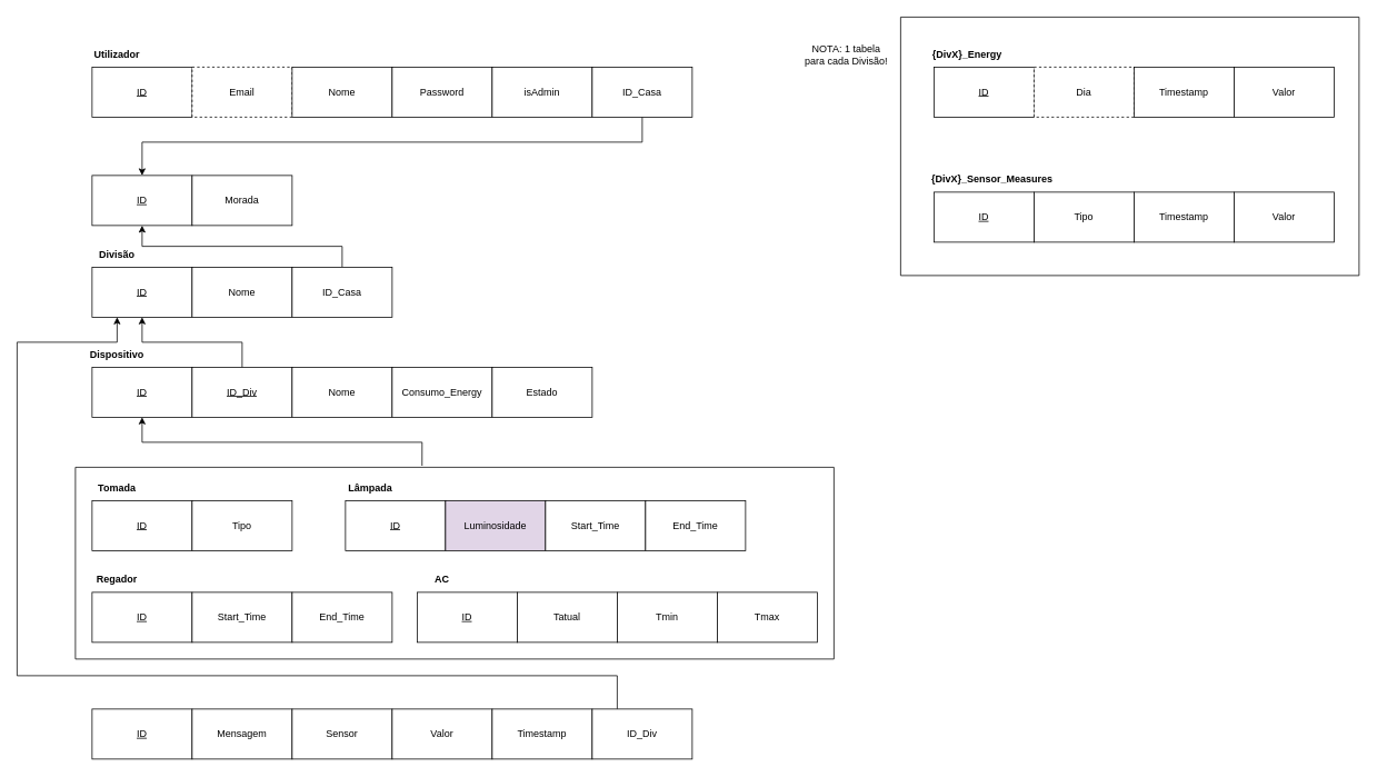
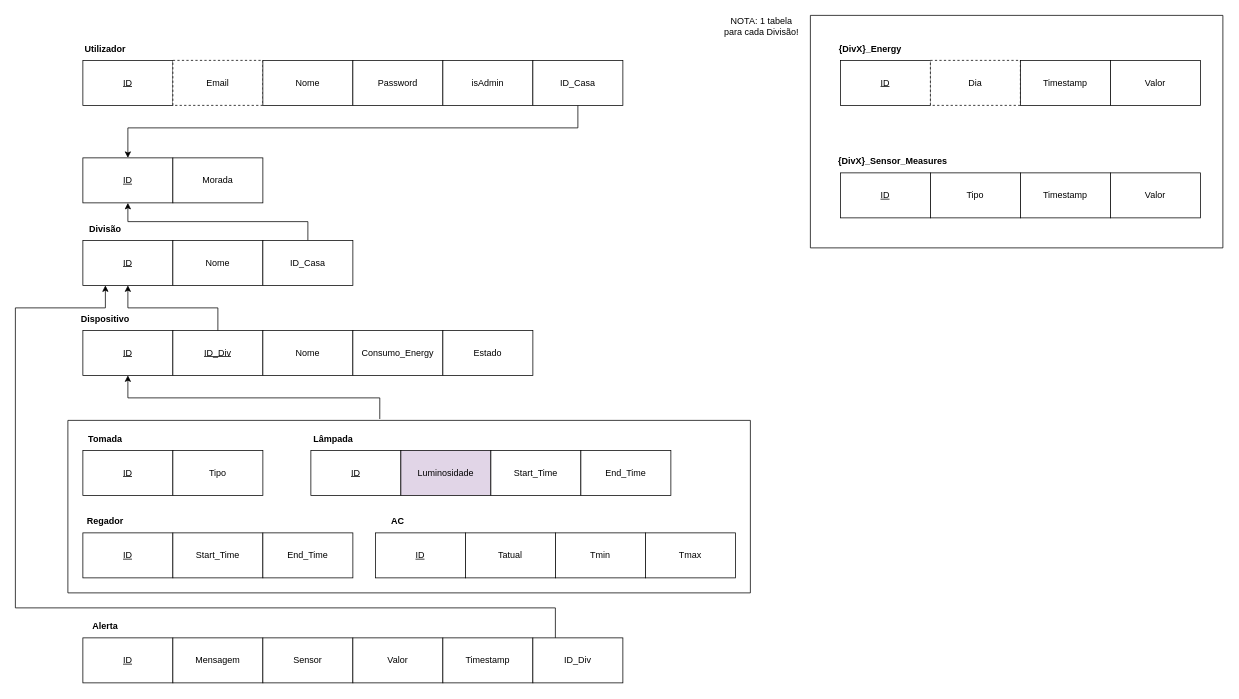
- <mxCell id="62" value="NOTA: 1 tabela para cada Divisão!" style="text;html=1;strokeColor=none;fillColor=none;align=center;verticalAlign=middle;whiteSpace=wrap;rounded=0;" vertex="1" parent="1"><mxGeometry x="960" y="50" width="110" height="30" as="geometry" /></mxCell>
+ <mxCell id="62" value="NOTA: 1 tabela para cada Divisão!" style="text;html=1;strokeColor=none;fillColor=none;align=center;verticalAlign=middle;whiteSpace=wrap;rounded=0;" vertex="1" parent="1"><mxGeometry x="960" y="20" width="110" height="30" as="geometry" /></mxCell>
+ <mxCell id="45" value="&lt;b&gt;Alerta&lt;/b&gt;" style="text;html=1;strokeColor=none;fillColor=none;align=center;verticalAlign=middle;whiteSpace=wrap;rounded=0;" vertex="1" parent="1"><mxGeometry x="110" y="820" width="60" height="30" as="geometry" /></mxCell>
